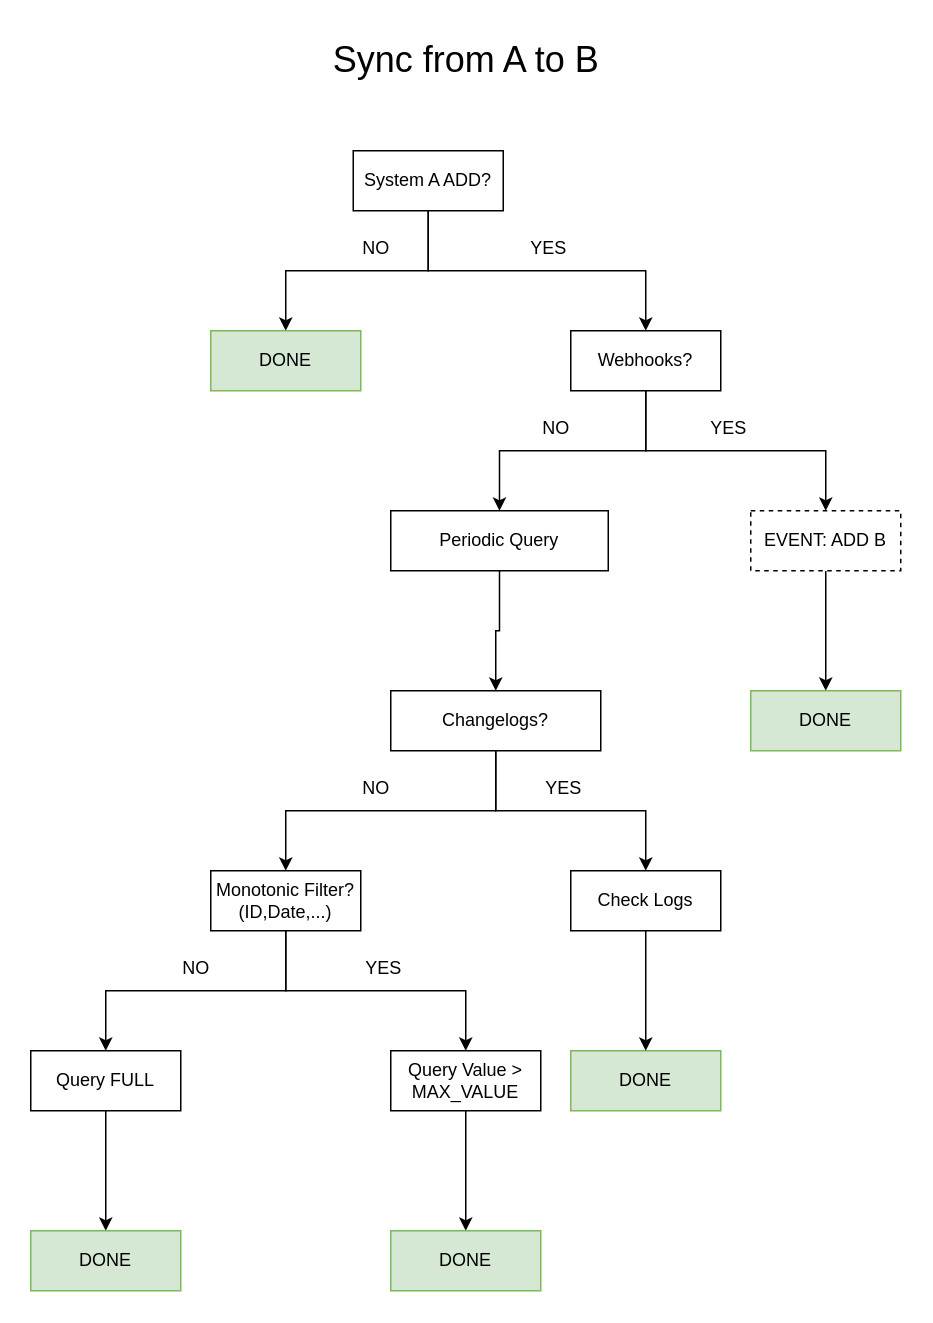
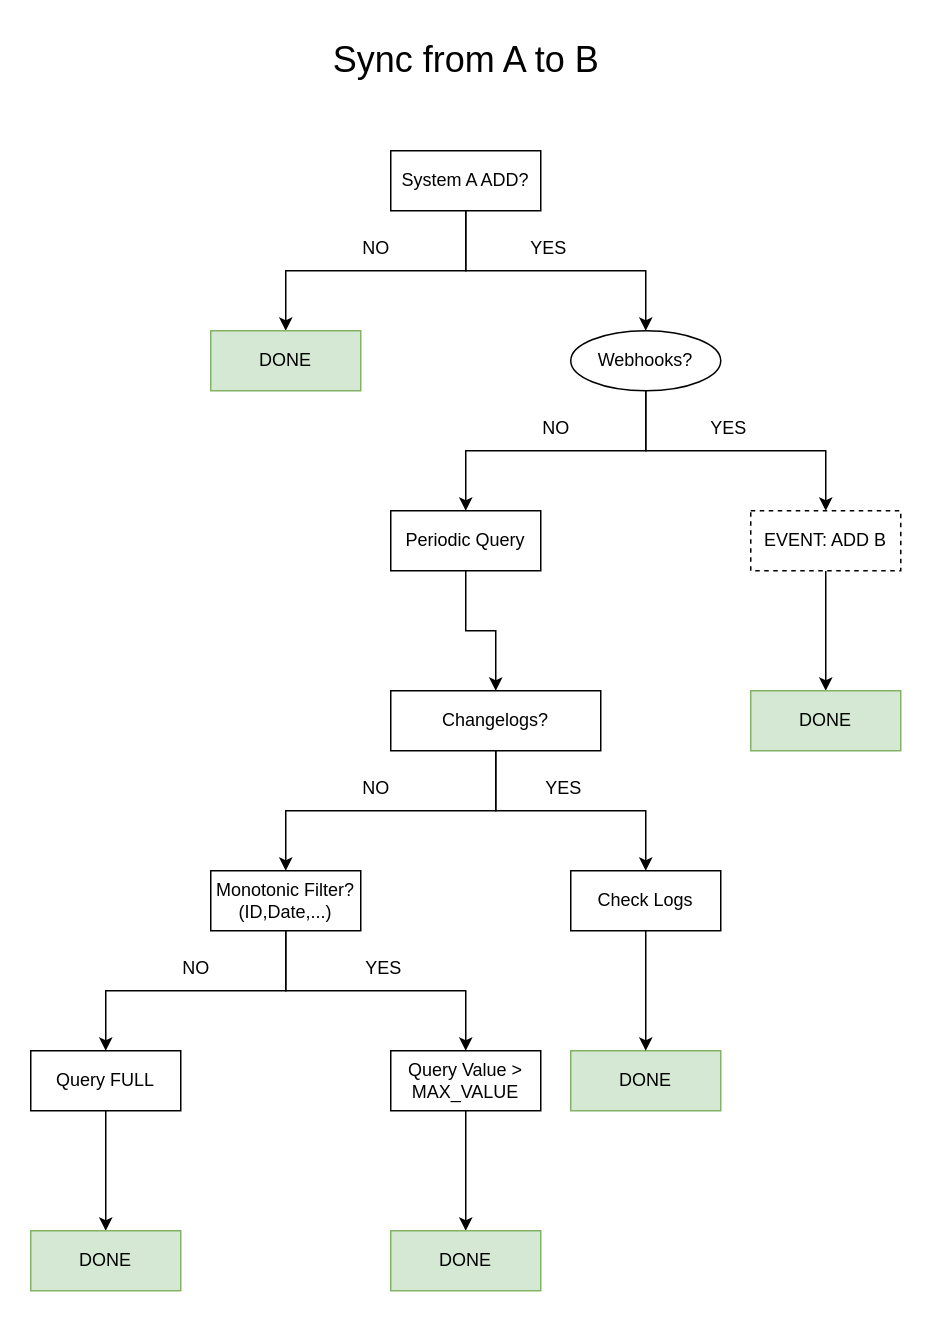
- <mxCell id="4" value="System A ADD?" style="rounded=0;whiteSpace=wrap;html=1;" parent="1" vertex="1"><mxGeometry x="235" y="100" width="100" height="40" as="geometry" /></mxCell>
+ <mxCell id="4" value="System A ADD?" style="rounded=0;whiteSpace=wrap;html=1;" parent="1" vertex="1"><mxGeometry x="260" y="100" width="100" height="40" as="geometry" /></mxCell>
- <mxCell id="7" value="Webhooks?" style="rounded=0;whiteSpace=wrap;html=1;" parent="1" vertex="1"><mxGeometry x="380" y="220" width="100" height="40" as="geometry" /></mxCell>
+ <mxCell id="7" value="Webhooks?" style="ellipse;whiteSpace=wrap;html=1;" parent="1" vertex="1"><mxGeometry x="380" y="220" width="100" height="40" as="geometry" /></mxCell>
- <mxCell id="34" value="Periodic Query" style="rounded=0;whiteSpace=wrap;html=1;" parent="1" vertex="1"><mxGeometry x="260" y="340" width="145" height="40" as="geometry" /></mxCell>
+ <mxCell id="34" value="Periodic Query" style="rounded=0;whiteSpace=wrap;html=1;" parent="1" vertex="1"><mxGeometry x="260" y="340" width="100" height="40" as="geometry" /></mxCell>
